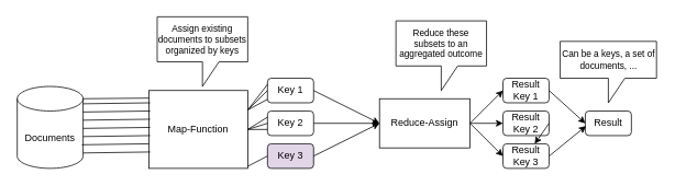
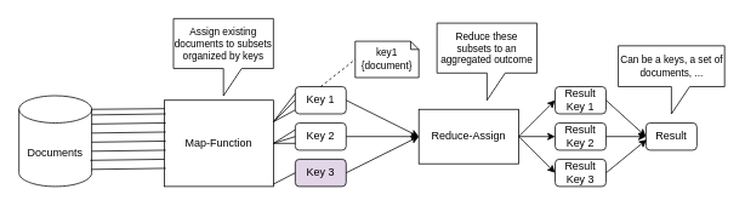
+ <mxCell id="23" value="key1&lt;br style=&quot;font-size: 11px;&quot;&gt;{document}" style="shape=note;whiteSpace=wrap;html=1;backgroundOutline=1;darkOpacity=0.05;size=9;fontSize=11;" vertex="1" parent="1"><mxGeometry x="390" y="45" width="70" height="40" as="geometry" /></mxCell>
+ <mxCell id="24" value="" style="endArrow=none;dashed=1;html=1;fontSize=11;entryX=0;entryY=0.5;entryDx=0;entryDy=0;entryPerimeter=0;exitX=0.5;exitY=0;exitDx=0;exitDy=0;" edge="1" parent="1" source="10" target="23"><mxGeometry width="50" height="50" relative="1" as="geometry"><mxPoint x="350" y="75" as="sourcePoint" /><mxPoint x="430" y="85" as="targetPoint" /></mxGeometry></mxCell>
- <mxCell id="38" value="" style="endArrow=classic;html=1;fontSize=11;exitX=1;exitY=0.5;exitDx=0;exitDy=0;" edge="1" parent="1" source="32" target="33"><mxGeometry width="50" height="50" relative="1" as="geometry"><mxPoint x="676" y="120" as="sourcePoint" /><mxPoint x="730" y="160" as="targetPoint" /></mxGeometry></mxCell>
+ <mxCell id="38" value="" style="endArrow=classic;html=1;fontSize=11;exitX=1;exitY=0.5;exitDx=0;exitDy=0;entryX=0;entryY=0.5;entryDx=0;entryDy=0;" edge="1" parent="1" source="32" target="37"><mxGeometry width="50" height="50" relative="1" as="geometry"><mxPoint x="676" y="120" as="sourcePoint" /><mxPoint x="730" y="160" as="targetPoint" /></mxGeometry></mxCell>
